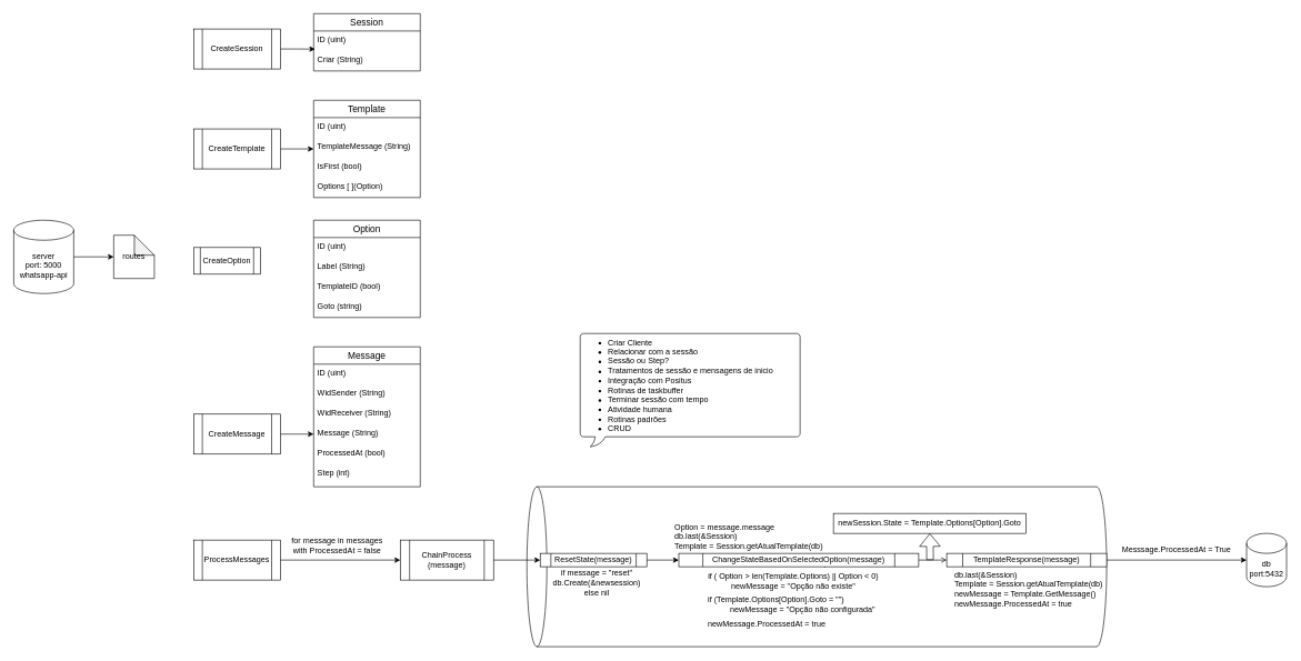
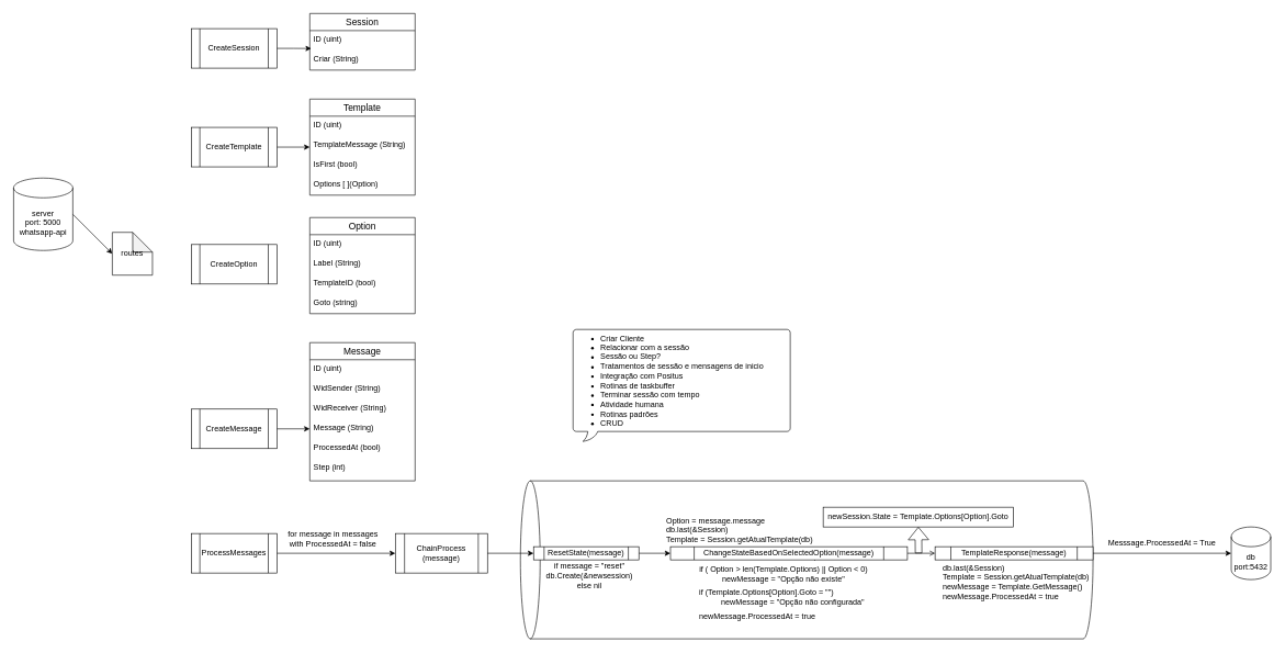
- <mxCell id="2" value="server&lt;br&gt;port: 5000&lt;br&gt;whatsapp-api" style="shape=cylinder3;whiteSpace=wrap;html=1;boundedLbl=1;backgroundOutline=1;size=15;" vertex="1" parent="1"><mxGeometry x="20" y="330" width="90" height="110" as="geometry" /></mxCell>
+ <mxCell id="2" value="server&lt;br&gt;port: 5000&lt;br&gt;whatsapp-api" style="shape=cylinder3;whiteSpace=wrap;html=1;boundedLbl=1;backgroundOutline=1;size=15;" vertex="1" parent="1"><mxGeometry x="20" y="270" width="90" height="110" as="geometry" /></mxCell>
- <mxCell id="48" value="CreateOption" style="shape=process;whiteSpace=wrap;html=1;backgroundOutline=1;" vertex="1" parent="1"><mxGeometry x="290" y="371" width="100" height="40" as="geometry" /></mxCell>
+ <mxCell id="48" value="CreateOption" style="shape=process;whiteSpace=wrap;html=1;backgroundOutline=1;" vertex="1" parent="1"><mxGeometry x="290" y="371" width="130" height="60" as="geometry" /></mxCell>
